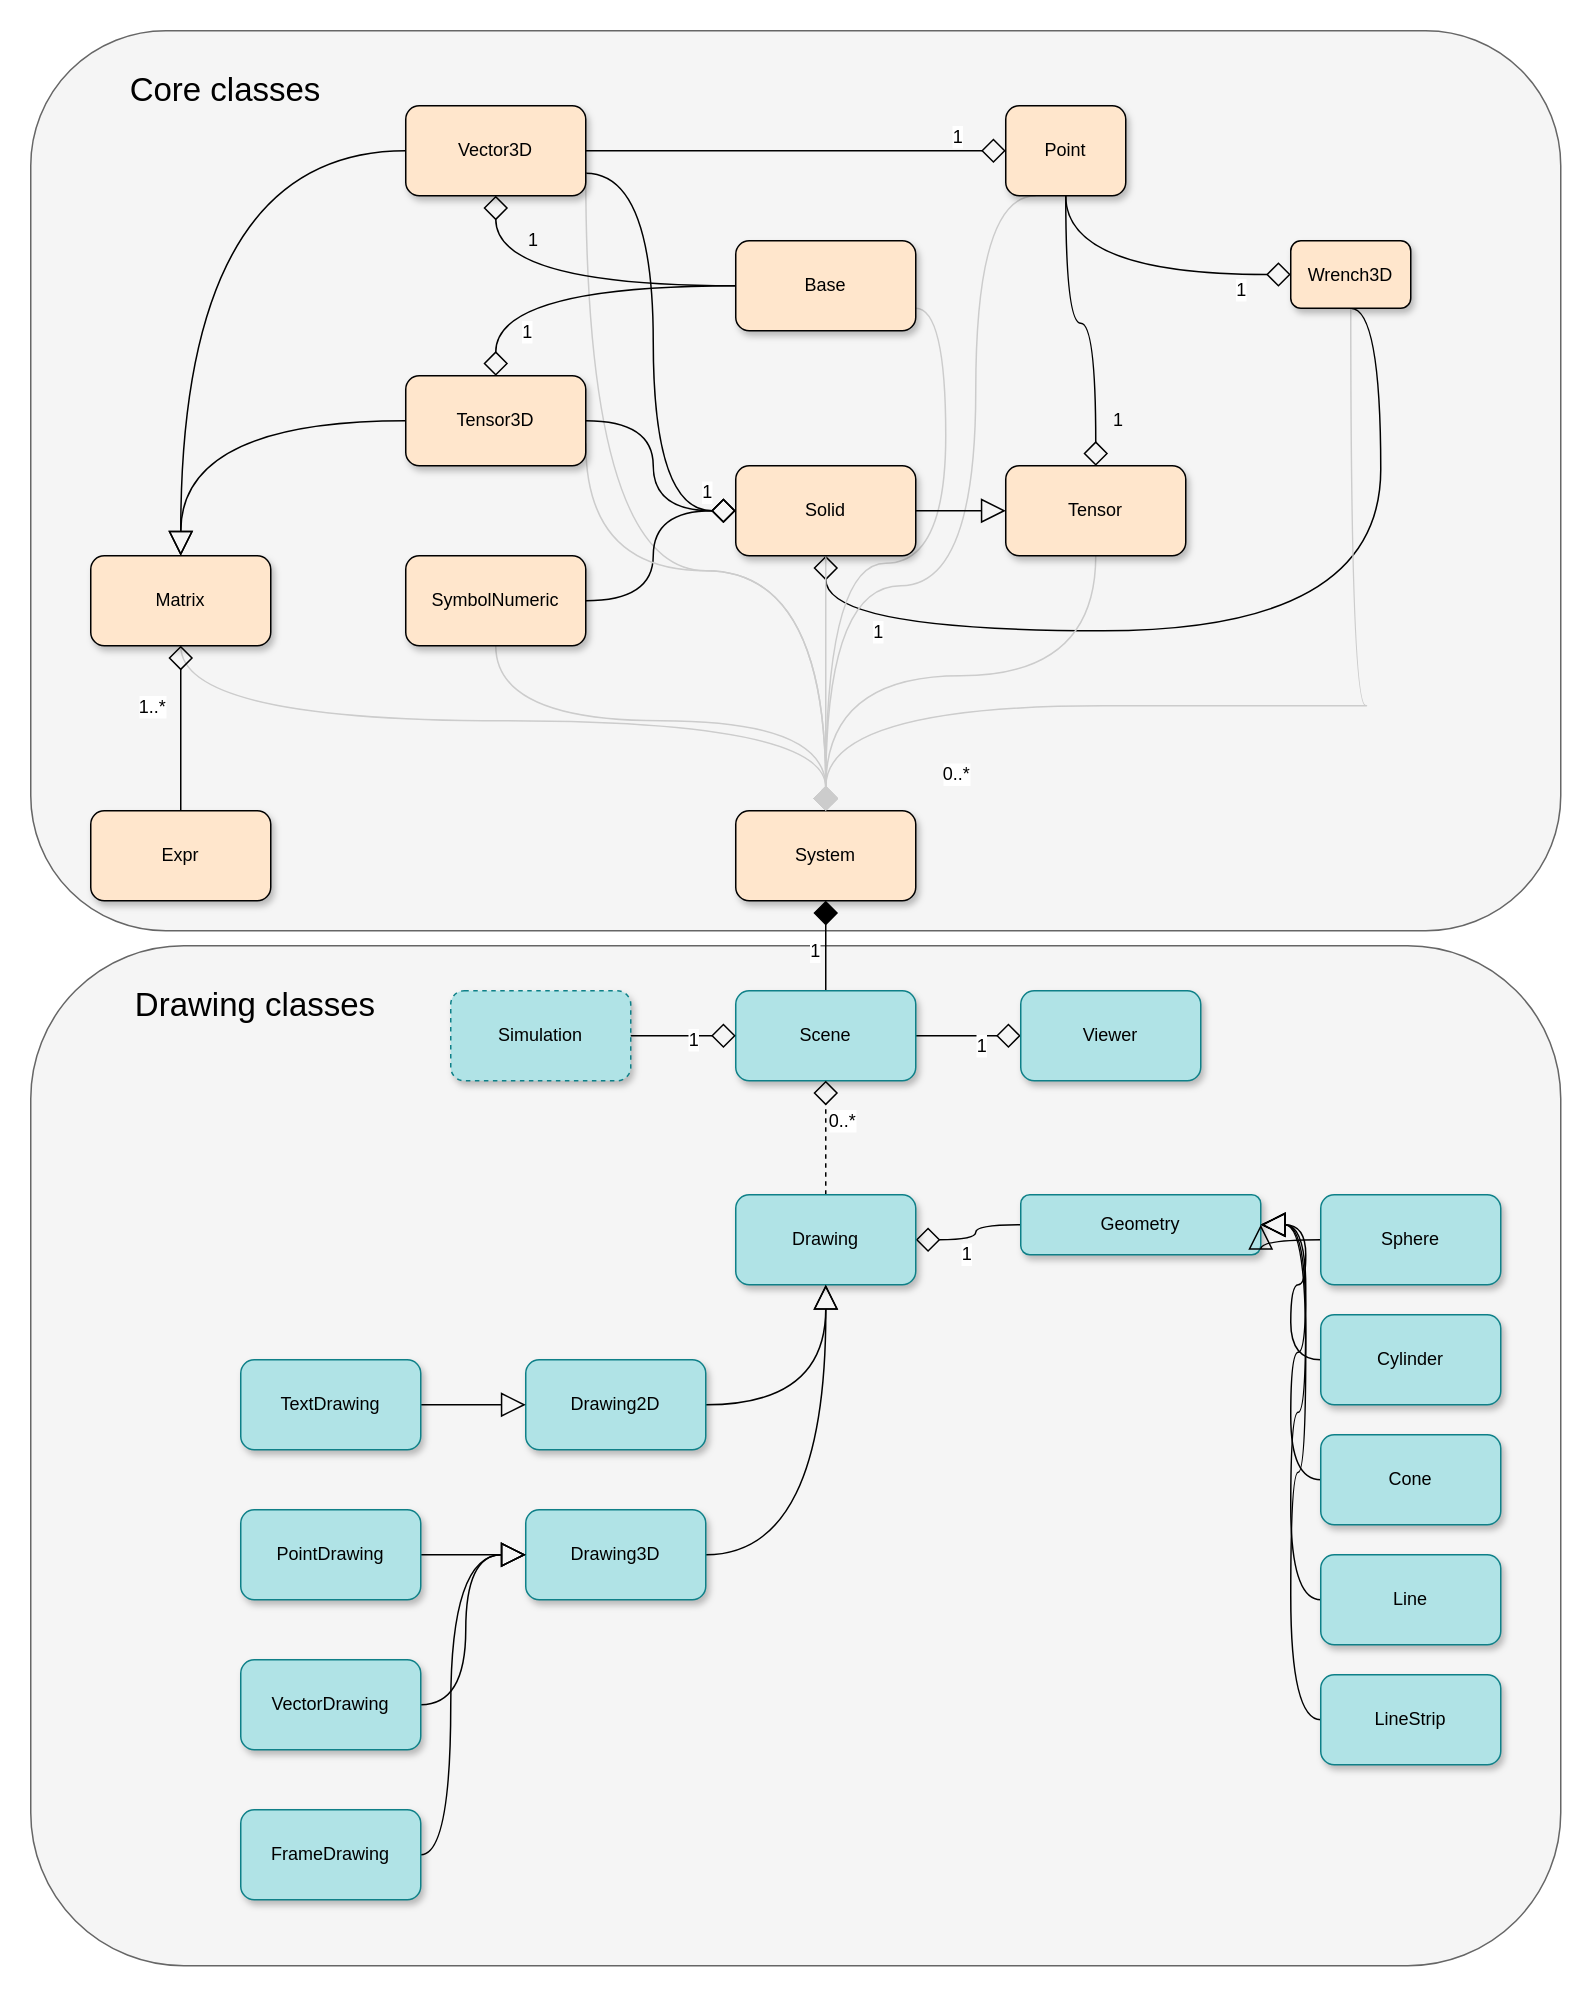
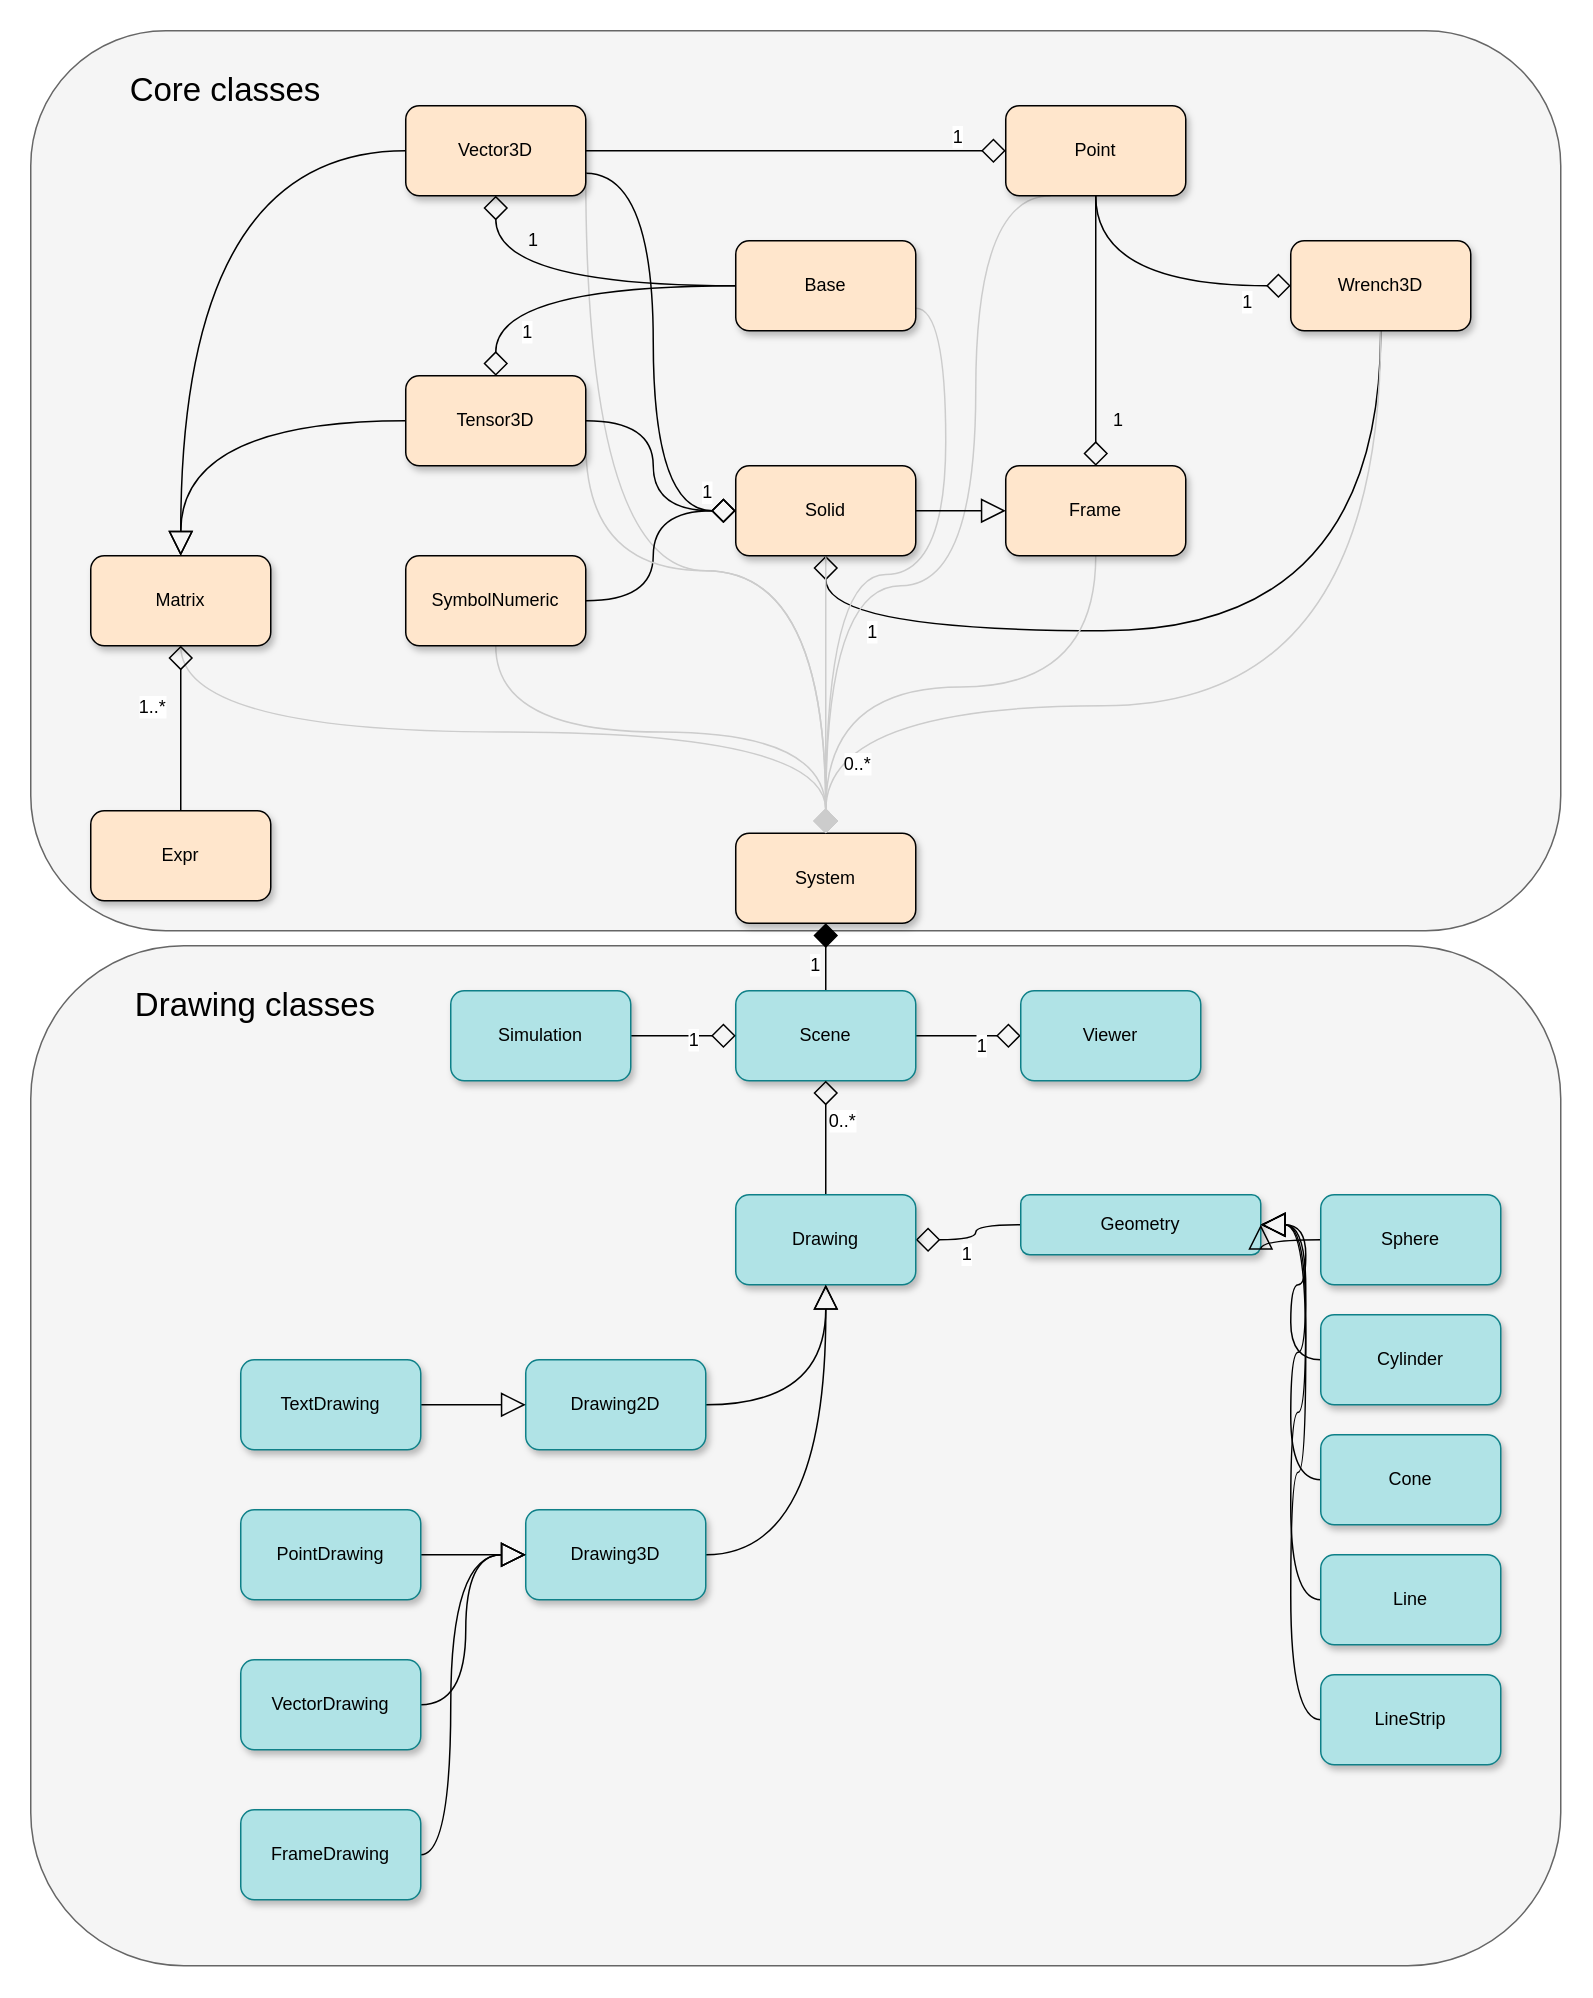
- <mxCell id="19" value="Point" style="rounded=1;whiteSpace=wrap;html=1;fillColor=#ffe6cc;strokeColor=#000000;glass=0;shadow=1;comic=0;" vertex="1" parent="1"><mxGeometry x="670" y="70" width="80" height="60" as="geometry" /></mxCell>
+ <mxCell id="19" value="Point" style="rounded=1;whiteSpace=wrap;html=1;fillColor=#ffe6cc;strokeColor=#000000;glass=0;shadow=1;comic=0;" vertex="1" parent="1"><mxGeometry x="670" y="70" width="120" height="60" as="geometry" /></mxCell>
- <mxCell id="14" value="Wrench3D" style="rounded=1;whiteSpace=wrap;html=1;fillColor=#ffe6cc;strokeColor=#000000;glass=0;shadow=1;comic=0;" vertex="1" parent="1"><mxGeometry x="860" y="160" width="80" height="45" as="geometry" /></mxCell>
+ <mxCell id="14" value="Wrench3D" style="rounded=1;whiteSpace=wrap;html=1;fillColor=#ffe6cc;strokeColor=#000000;glass=0;shadow=1;comic=0;" vertex="1" parent="1"><mxGeometry x="860" y="160" width="120" height="60" as="geometry" /></mxCell>
- <mxCell id="26" value="Tensor" style="rounded=1;whiteSpace=wrap;html=1;fillColor=#ffe6cc;strokeColor=#000000;glass=0;shadow=1;comic=0;" vertex="1" parent="1"><mxGeometry x="670" y="310" width="120" height="60" as="geometry" /></mxCell>
+ <mxCell id="26" value="Frame" style="rounded=1;whiteSpace=wrap;html=1;fillColor=#ffe6cc;strokeColor=#000000;glass=0;shadow=1;comic=0;" vertex="1" parent="1"><mxGeometry x="670" y="310" width="120" height="60" as="geometry" /></mxCell>
- <mxCell id="30" value="System" style="rounded=1;whiteSpace=wrap;html=1;fillColor=#ffe6cc;strokeColor=#000000;glass=0;shadow=1;comic=0;" vertex="1" parent="1"><mxGeometry x="490" y="540" width="120" height="60" as="geometry" /></mxCell>
+ <mxCell id="30" value="System" style="rounded=1;whiteSpace=wrap;html=1;fillColor=#ffe6cc;strokeColor=#000000;glass=0;shadow=1;comic=0;" vertex="1" parent="1"><mxGeometry x="490" y="555" width="120" height="60" as="geometry" /></mxCell>
- <mxCell id="56" value="Simulation" style="rounded=1;whiteSpace=wrap;html=1;fillColor=#b0e3e6;strokeColor=#0e8088;glass=0;shadow=1;comic=0;dashed=1;" vertex="1" parent="1"><mxGeometry x="300" y="660" width="120" height="60" as="geometry" /></mxCell>
+ <mxCell id="56" value="Simulation" style="rounded=1;whiteSpace=wrap;html=1;fillColor=#b0e3e6;strokeColor=#0e8088;glass=0;shadow=1;comic=0;" vertex="1" parent="1"><mxGeometry x="300" y="660" width="120" height="60" as="geometry" /></mxCell>
- <mxCell id="57" style="edgeStyle=orthogonalEdgeStyle;curved=1;rounded=0;orthogonalLoop=1;jettySize=auto;html=1;exitX=0.5;exitY=0;exitDx=0;exitDy=0;entryX=0.5;entryY=1;entryDx=0;entryDy=0;endArrow=diamond;endFill=0;endSize=14;strokeWidth=1;dashed=1;" edge="1" parent="1" source="59" target="50"><mxGeometry relative="1" as="geometry"><Array as="points"><mxPoint x="550" y="766" /><mxPoint x="550" y="766" /></Array></mxGeometry></mxCell>
+ <mxCell id="57" style="edgeStyle=orthogonalEdgeStyle;curved=1;rounded=0;orthogonalLoop=1;jettySize=auto;html=1;exitX=0.5;exitY=0;exitDx=0;exitDy=0;entryX=0.5;entryY=1;entryDx=0;entryDy=0;endArrow=diamond;endFill=0;endSize=14;strokeWidth=1;" edge="1" parent="1" source="59" target="50"><mxGeometry relative="1" as="geometry"><Array as="points"><mxPoint x="550" y="766" /><mxPoint x="550" y="766" /></Array></mxGeometry></mxCell>
